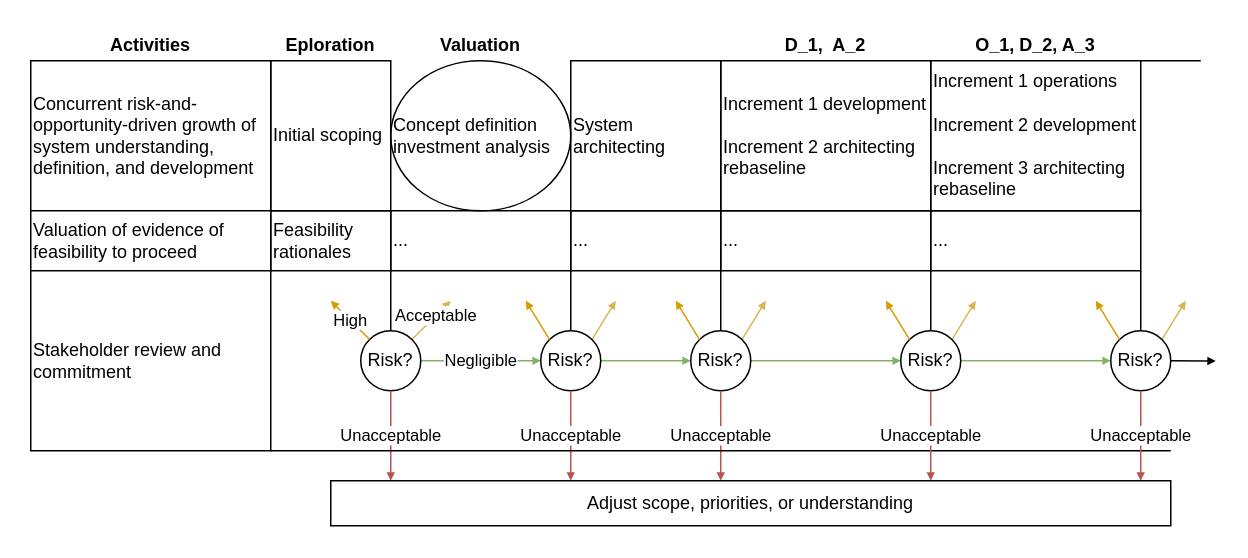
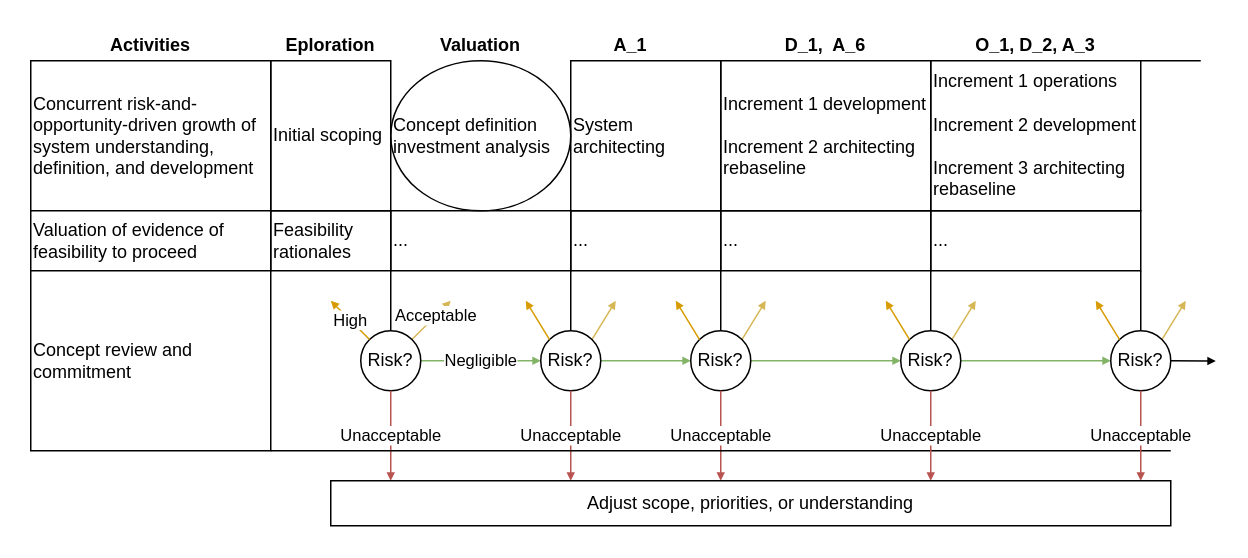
+ <mxCell id="50" value="&lt;b&gt;A_1&lt;/b&gt;" style="rounded=0;whiteSpace=wrap;html=1;strokeColor=none;fillColor=none;" vertex="1" parent="1"><mxGeometry x="380" y="20" width="80" height="20" as="geometry" /></mxCell>
- <mxCell id="51" value="&lt;b&gt;D_1,&amp;nbsp; A_2&lt;/b&gt;" style="rounded=0;whiteSpace=wrap;html=1;strokeColor=none;fillColor=none;" vertex="1" parent="1"><mxGeometry x="480" y="20" width="140" height="20" as="geometry" /></mxCell>
+ <mxCell id="51" value="&lt;b&gt;D_1,&amp;nbsp; A_6&lt;/b&gt;" style="rounded=0;whiteSpace=wrap;html=1;strokeColor=none;fillColor=none;" vertex="1" parent="1"><mxGeometry x="480" y="20" width="140" height="20" as="geometry" /></mxCell>
- <mxCell id="5" value="Stakeholder review and commitment" style="rounded=0;whiteSpace=wrap;html=1;align=left;" vertex="1" parent="1"><mxGeometry y="180" width="160" height="120" as="geometry" x="20" /></mxCell>
+ <mxCell id="5" value="Concept review and commitment" style="rounded=0;whiteSpace=wrap;html=1;align=left;" vertex="1" parent="1"><mxGeometry y="180" width="160" height="120" as="geometry" x="20" /></mxCell>
